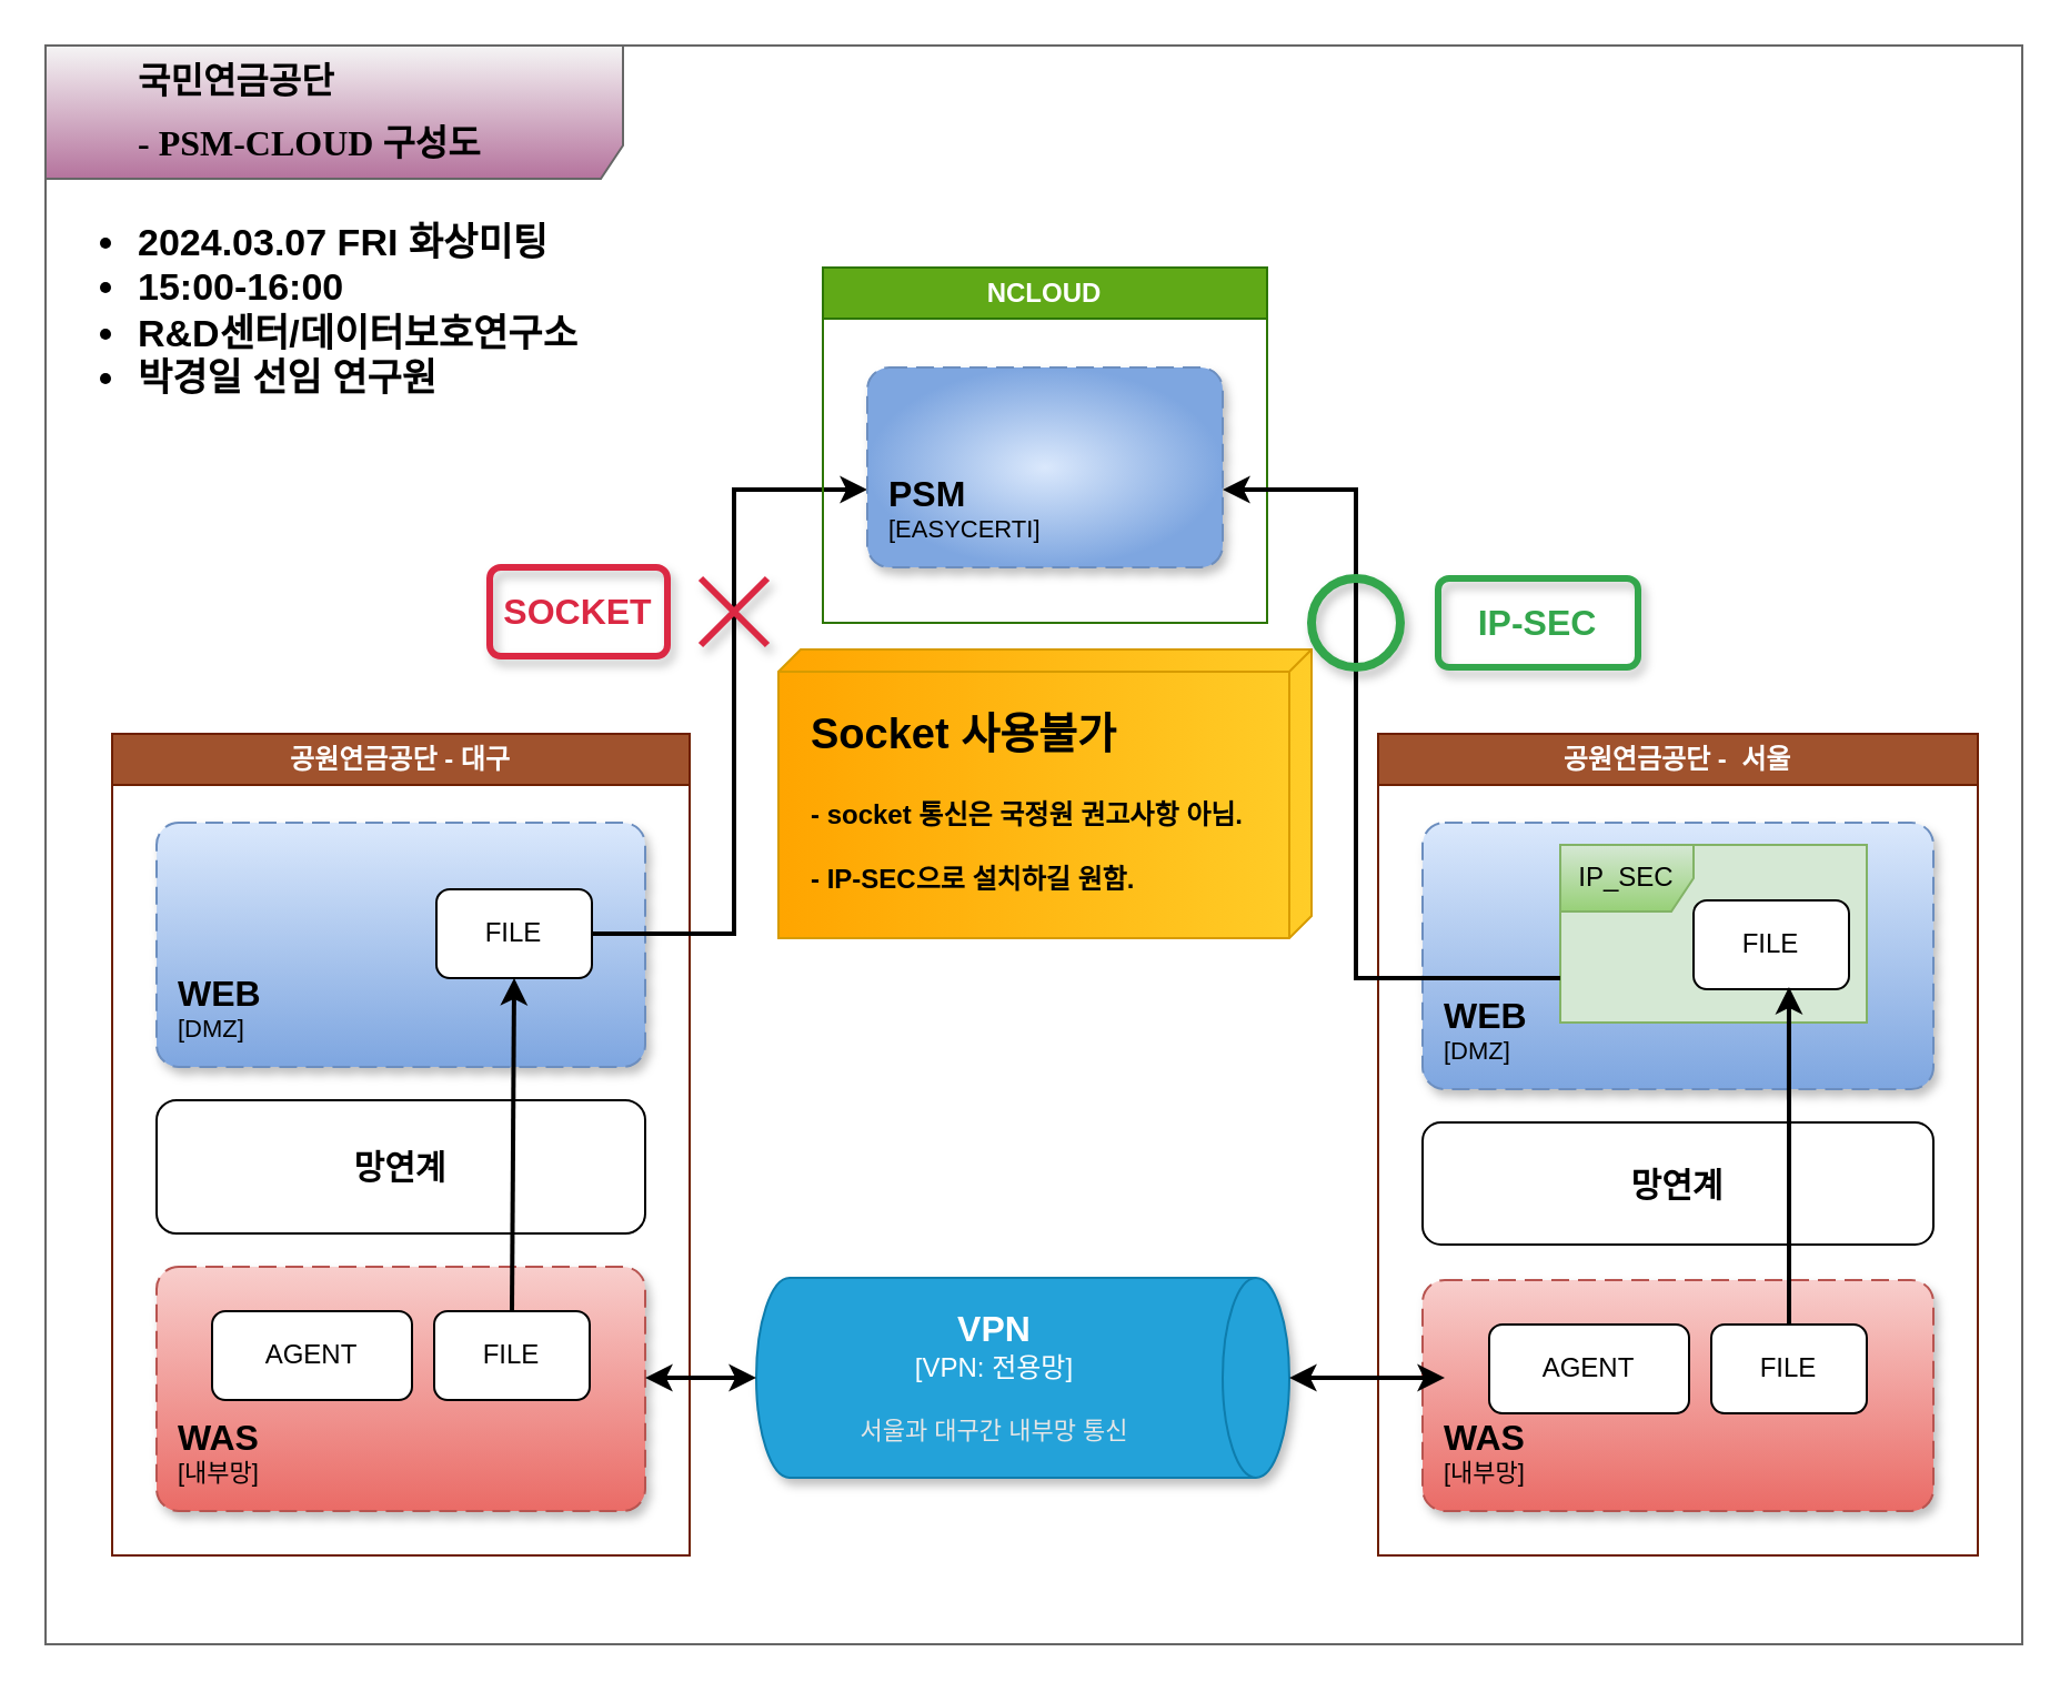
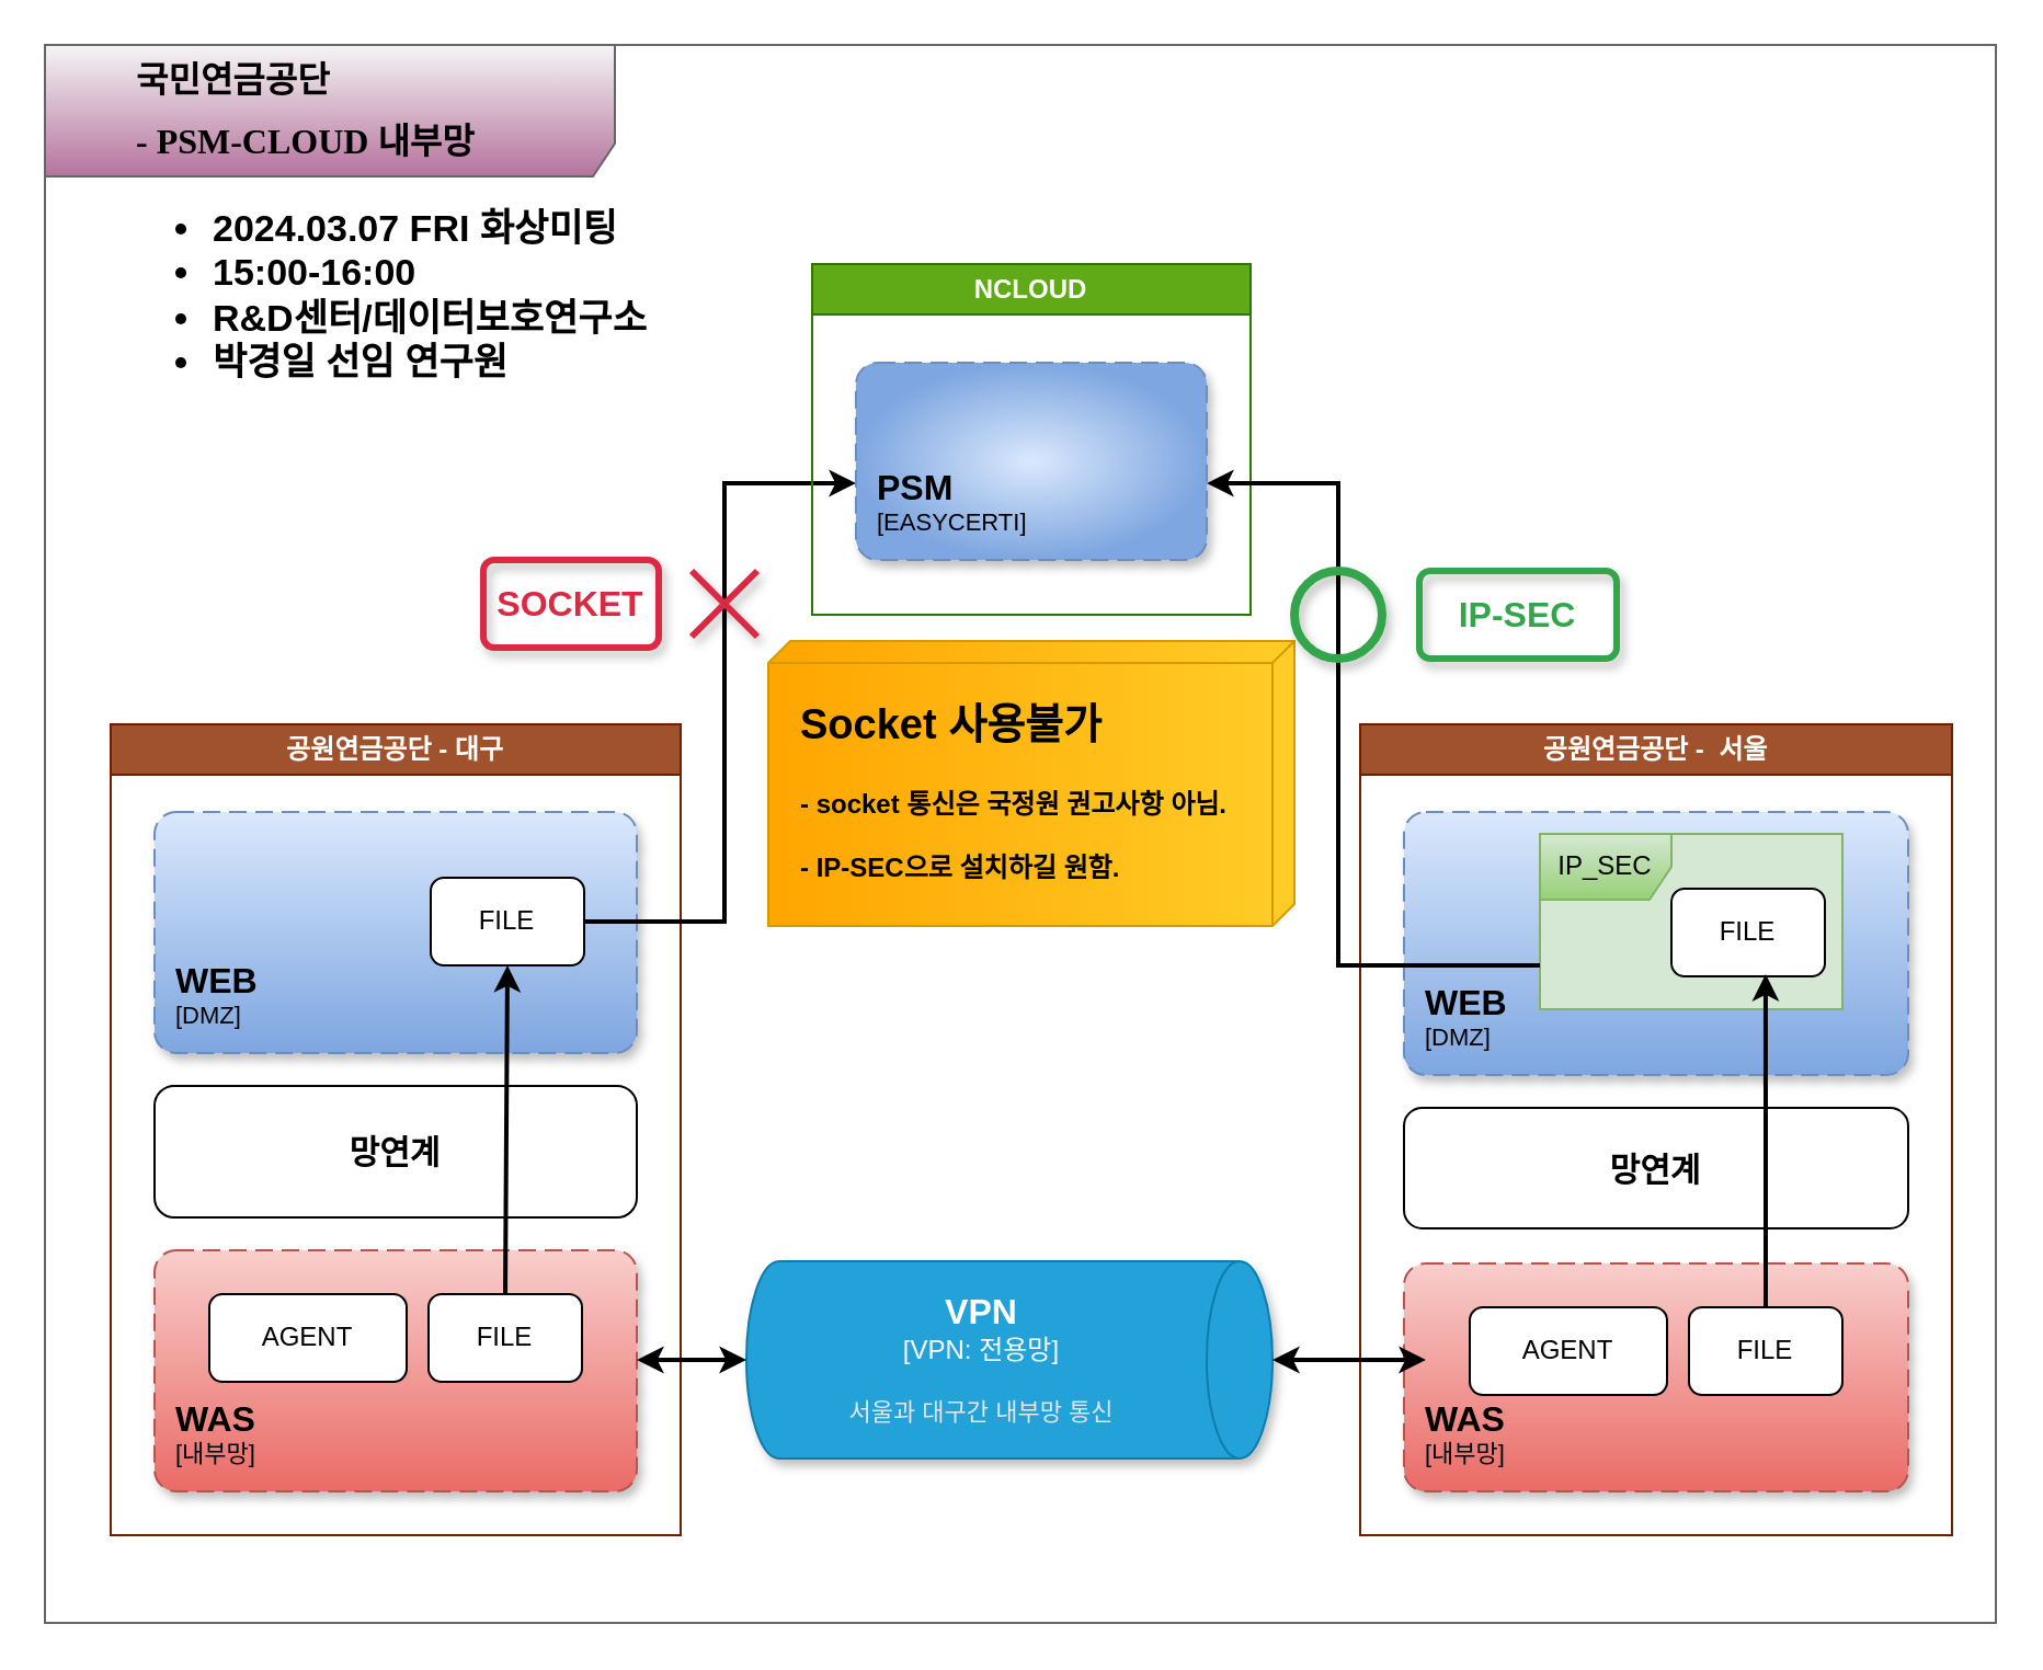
- <mxCell id="31" value="&lt;blockquote style=&quot;margin: 0px 0px 0px 40px; border: none; padding: 0px; font-size: 16px;&quot;&gt;&lt;/blockquote&gt;&lt;blockquote style=&quot;margin: 0px 0px 0px 40px; border: none; padding: 0px; line-height: 170%; font-size: 16px;&quot;&gt;&lt;span style=&quot;background-color: initial; font-size: 16px;&quot;&gt;국민연금공단&lt;/span&gt;&lt;div style=&quot;line-height: 170%; font-size: 16px;&quot;&gt;&lt;span style=&quot;background-color: initial; font-size: 16px;&quot;&gt;- PSM-CLOUD 구성도&lt;/span&gt;&lt;/div&gt;&lt;/blockquote&gt;" style="shape=umlFrame;whiteSpace=wrap;html=1;pointerEvents=0;width=260;height=60;align=left;fillColor=#f5f5f5;strokeColor=#666666;gradientColor=#B5739D;fontStyle=1;fontSize=16;fontFamily=Georgia;" parent="1" vertex="1"><mxGeometry x="20" y="20" width="890" height="720" as="geometry" /></mxCell>
+ <mxCell id="31" value="&lt;blockquote style=&quot;margin: 0px 0px 0px 40px; border: none; padding: 0px; font-size: 16px;&quot;&gt;&lt;/blockquote&gt;&lt;blockquote style=&quot;margin: 0px 0px 0px 40px; border: none; padding: 0px; line-height: 170%; font-size: 16px;&quot;&gt;&lt;span style=&quot;background-color: initial; font-size: 16px;&quot;&gt;국민연금공단&lt;/span&gt;&lt;div style=&quot;line-height: 170%; font-size: 16px;&quot;&gt;&lt;span style=&quot;background-color: initial; font-size: 16px;&quot;&gt;- PSM-CLOUD 내부망&lt;/span&gt;&lt;/div&gt;&lt;/blockquote&gt;" style="shape=umlFrame;whiteSpace=wrap;html=1;pointerEvents=0;width=260;height=60;align=left;fillColor=#f5f5f5;strokeColor=#666666;gradientColor=#B5739D;fontStyle=1;fontSize=16;fontFamily=Georgia;" parent="1" vertex="1"><mxGeometry x="20" y="20" width="890" height="720" as="geometry" /></mxCell>
- <mxCell id="32" value="&lt;br&gt;&lt;ul&gt;&lt;li&gt;2024.03.07 FRI 화상미팅&lt;/li&gt;&lt;li&gt;15:00-16:00&lt;/li&gt;&lt;li&gt;R&amp;amp;D센터/데이터보호연구소&lt;/li&gt;&lt;li&gt;박경일 선임 연구원&lt;br&gt;&lt;/li&gt;&lt;/ul&gt;" style="text;html=1;strokeColor=none;fillColor=none;align=left;verticalAlign=middle;whiteSpace=wrap;rounded=0;fontStyle=1;fontSize=17;" parent="1" vertex="1"><mxGeometry x="20" y="80" width="270" height="100" as="geometry" /></mxCell>
+ <mxCell id="32" value="&lt;br&gt;&lt;ul&gt;&lt;li&gt;2024.03.07 FRI 화상미팅&lt;/li&gt;&lt;li&gt;15:00-16:00&lt;/li&gt;&lt;li&gt;R&amp;amp;D센터/데이터보호연구소&lt;/li&gt;&lt;li&gt;박경일 선임 연구원&lt;br&gt;&lt;/li&gt;&lt;/ul&gt;" style="text;html=1;strokeColor=none;fillColor=none;align=left;verticalAlign=middle;whiteSpace=wrap;rounded=0;fontStyle=1;fontSize=17;" parent="1" vertex="1"><mxGeometry x="55" y="75" width="270" height="100" as="geometry" /></mxCell>
